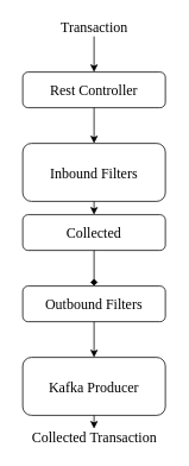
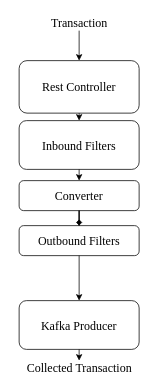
- <mxCell id="3" value="Rest Controller" style="rounded=1;whiteSpace=wrap;html=1;strokeWidth=1;fontFamily=Ubuntu;fontSource=https%3A%2F%2Ffonts.googleapis.com%2Fcss%3Ffamily%3DUbuntu;fontSize=16;fillColor=none;" vertex="1" parent="1"><mxGeometry x="25" y="80" width="160" height="40" as="geometry" /></mxCell>
+ <mxCell id="3" value="Rest Controller" style="rounded=1;whiteSpace=wrap;html=1;strokeWidth=1;fontFamily=Ubuntu;fontSource=https%3A%2F%2Ffonts.googleapis.com%2Fcss%3Ffamily%3DUbuntu;fontSize=16;fillColor=none;" vertex="1" parent="1"><mxGeometry x="25" y="80" width="160" height="70" as="geometry" /></mxCell>
- <mxCell id="9" value="Collected" style="rounded=1;whiteSpace=wrap;html=1;strokeWidth=1;fontFamily=Ubuntu;fontSource=https%3A%2F%2Ffonts.googleapis.com%2Fcss%3Ffamily%3DUbuntu;fontSize=16;fillColor=none;" vertex="1" parent="1"><mxGeometry x="25" y="240" width="160" height="40" as="geometry" /></mxCell>
+ <mxCell id="9" value="Converter" style="rounded=1;whiteSpace=wrap;html=1;strokeWidth=1;fontFamily=Ubuntu;fontSource=https%3A%2F%2Ffonts.googleapis.com%2Fcss%3Ffamily%3DUbuntu;fontSize=16;fillColor=none;" vertex="1" parent="1"><mxGeometry x="25" y="240" width="160" height="40" as="geometry" /></mxCell>
- <mxCell id="11" value="Outbound Filters" style="rounded=1;whiteSpace=wrap;html=1;strokeWidth=1;fontFamily=Ubuntu;fontSource=https%3A%2F%2Ffonts.googleapis.com%2Fcss%3Ffamily%3DUbuntu;fontSize=16;fillColor=none;" vertex="1" parent="1"><mxGeometry x="25" y="320" width="160" height="40" as="geometry" /></mxCell>
+ <mxCell id="11" value="Outbound Filters" style="rounded=1;whiteSpace=wrap;html=1;strokeWidth=1;fontFamily=Ubuntu;fontSource=https%3A%2F%2Ffonts.googleapis.com%2Fcss%3Ffamily%3DUbuntu;fontSize=16;fillColor=none;" vertex="1" parent="1"><mxGeometry x="25" y="300" width="160" height="40" as="geometry" /></mxCell>
